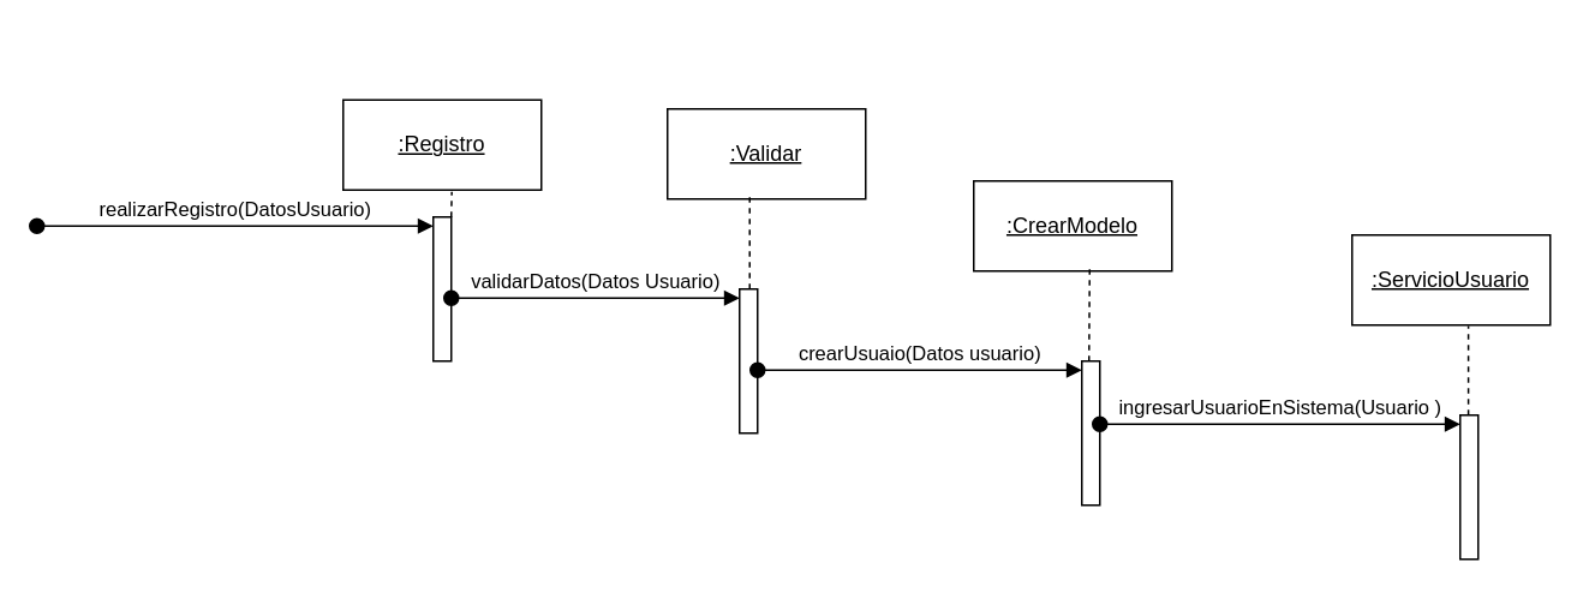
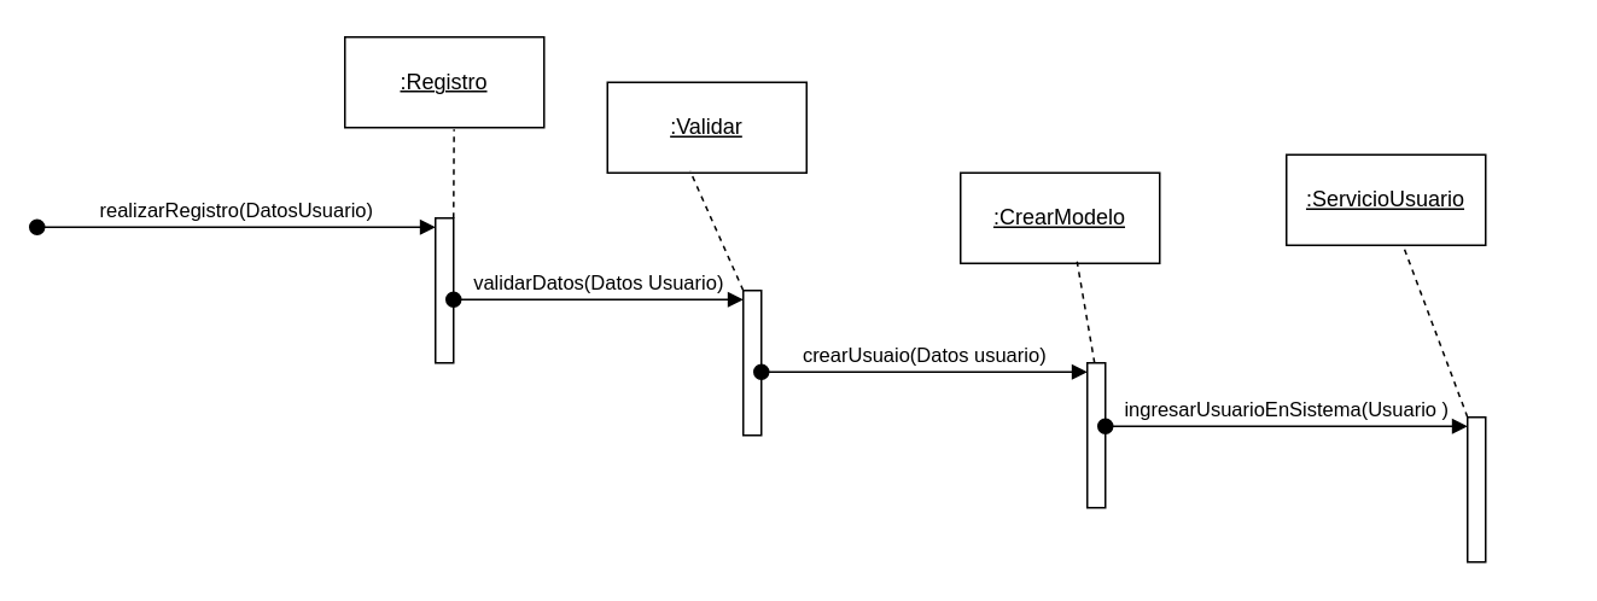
- <mxCell id="2" value="&lt;u&gt;:Registro&lt;/u&gt;" style="html=1;whiteSpace=wrap;" vertex="1" parent="1"><mxGeometry x="190" y="55" width="110" height="50" as="geometry" /></mxCell>
+ <mxCell id="2" value="&lt;u&gt;:Registro&lt;/u&gt;" style="html=1;whiteSpace=wrap;" vertex="1" parent="1"><mxGeometry x="190" y="20" width="110" height="50" as="geometry" /></mxCell>
- <mxCell id="7" value="&lt;u&gt;:Validar&lt;/u&gt;" style="html=1;whiteSpace=wrap;" vertex="1" parent="1"><mxGeometry x="370" y="60" width="110" height="50" as="geometry" /></mxCell>
+ <mxCell id="7" value="&lt;u&gt;:Validar&lt;/u&gt;" style="html=1;whiteSpace=wrap;" vertex="1" parent="1"><mxGeometry x="335" y="45" width="110" height="50" as="geometry" /></mxCell>
- <mxCell id="10" value="&lt;u&gt;:CrearModelo&lt;/u&gt;" style="html=1;whiteSpace=wrap;" vertex="1" parent="1"><mxGeometry x="540" y="100" width="110" height="50" as="geometry" /></mxCell>
+ <mxCell id="10" value="&lt;u&gt;:CrearModelo&lt;/u&gt;" style="html=1;whiteSpace=wrap;" vertex="1" parent="1"><mxGeometry x="530" y="95" width="110" height="50" as="geometry" /></mxCell>
- <mxCell id="13" value="&lt;u&gt;:ServicioUsuario&lt;/u&gt;" style="html=1;whiteSpace=wrap;" vertex="1" parent="1"><mxGeometry x="750" y="130" width="110" height="50" as="geometry" /></mxCell>
+ <mxCell id="13" value="&lt;u&gt;:ServicioUsuario&lt;/u&gt;" style="html=1;whiteSpace=wrap;" vertex="1" parent="1"><mxGeometry x="710" y="85" width="110" height="50" as="geometry" /></mxCell>
